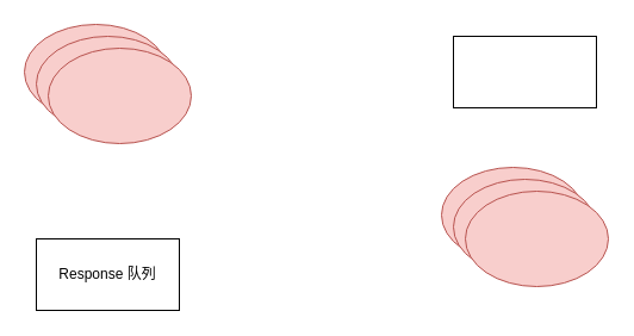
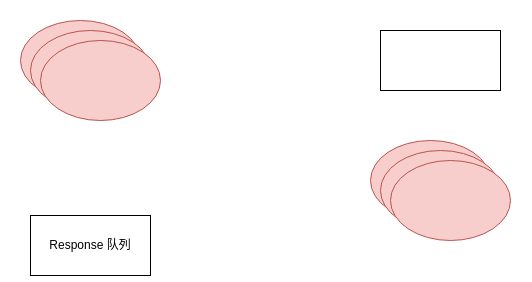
- <mxCell id="9" value="Response 队列" style="rounded=0;whiteSpace=wrap;html=1;" vertex="1" parent="1"><mxGeometry x="30" y="200" width="120" height="60" as="geometry" /></mxCell>
+ <mxCell id="9" value="Response 队列" style="rounded=0;whiteSpace=wrap;html=1;" vertex="1" parent="1"><mxGeometry x="30" y="215" width="120" height="60" as="geometry" /></mxCell>
